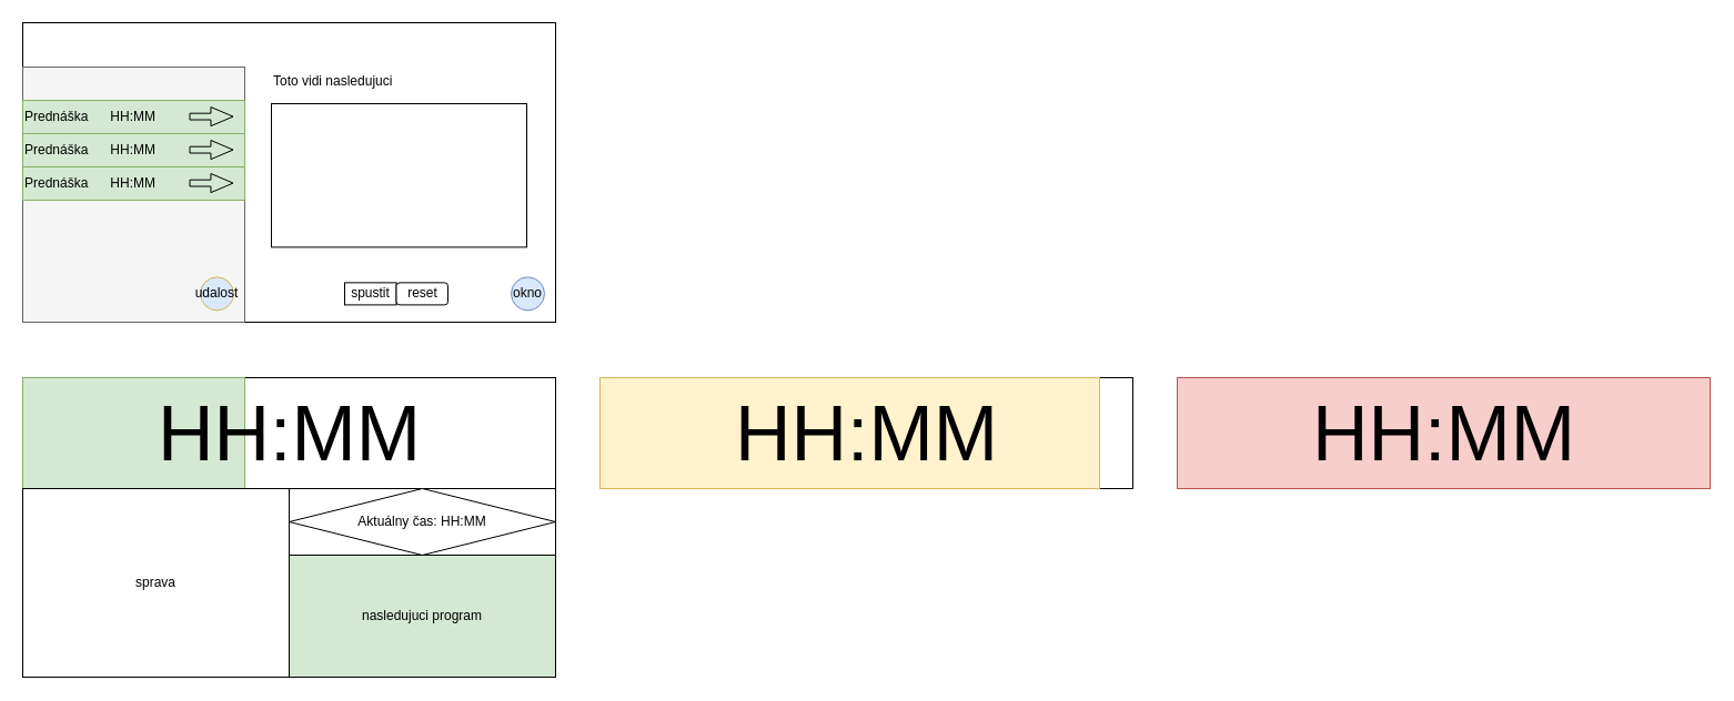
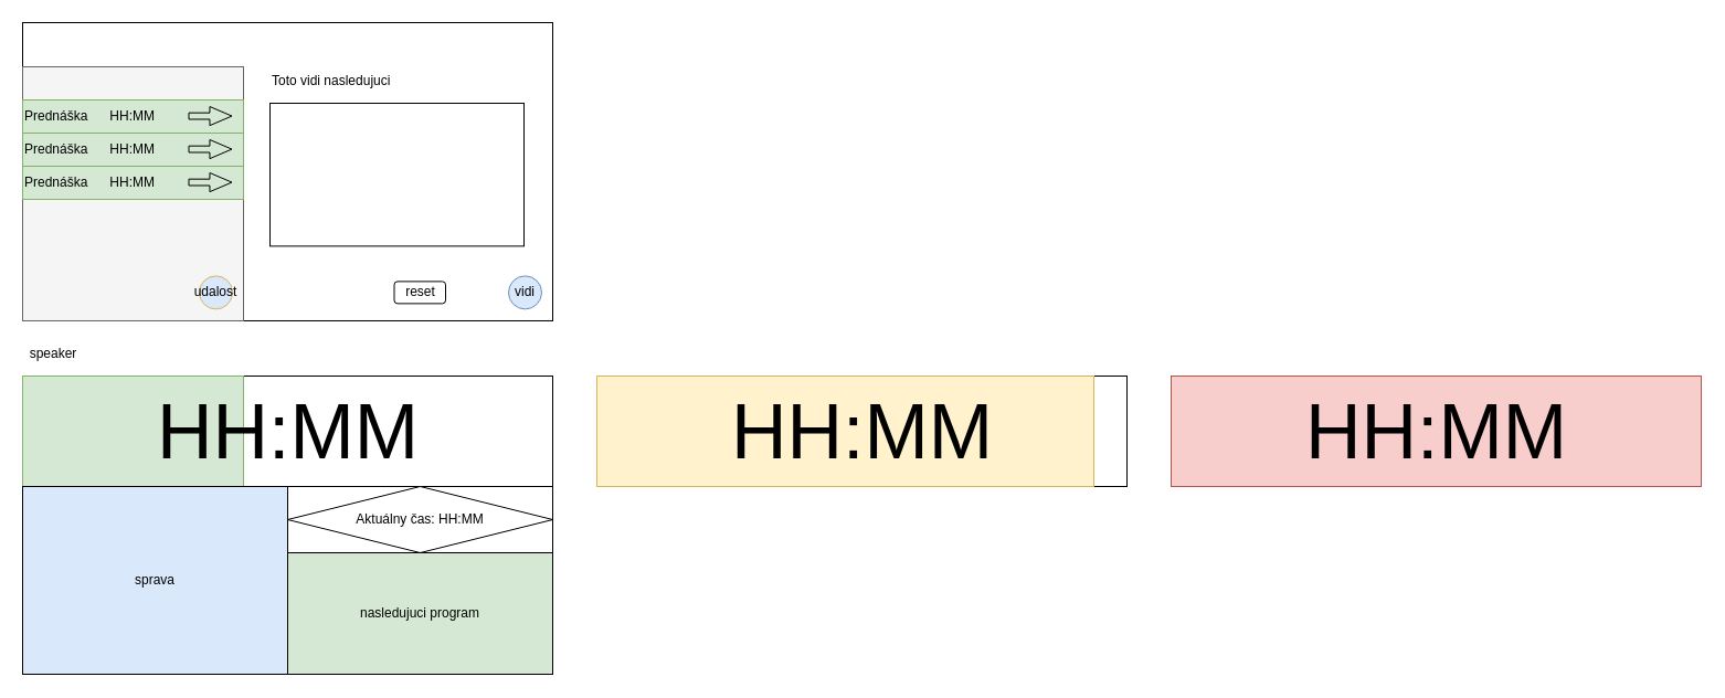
- <mxCell id="21" value="spustit" style="rounded=0;whiteSpace=wrap;html=1;align=center;" vertex="1" parent="20"><mxGeometry width="46.5" height="20" as="geometry" /></mxCell>
- <mxCell id="8" value="okno" style="ellipse;whiteSpace=wrap;html=1;aspect=fixed;align=center;fillColor=#dae8fc;strokeColor=#6c8ebf;" vertex="1" parent="1"><mxGeometry x="460" y="249.38" width="30" height="30" as="geometry" /></mxCell>
+ <mxCell id="8" value="vidi" style="ellipse;whiteSpace=wrap;html=1;aspect=fixed;align=center;fillColor=#dae8fc;strokeColor=#6c8ebf;" vertex="1" parent="1"><mxGeometry x="460" y="249.38" width="30" height="30" as="geometry" /></mxCell>
+ <mxCell id="9" value="speaker" style="text;html=1;strokeColor=none;fillColor=none;align=center;verticalAlign=middle;whiteSpace=wrap;rounded=0;" vertex="1" parent="1"><mxGeometry x="28" y="310" width="40" height="20" as="geometry" /></mxCell>
- <mxCell id="35" value="sprava" style="rounded=0;whiteSpace=wrap;html=1;fontSize=12;align=center;" vertex="1" parent="1"><mxGeometry x="20" y="440" width="240" height="170" as="geometry" /></mxCell>
+ <mxCell id="35" value="sprava" style="rounded=0;whiteSpace=wrap;html=1;fontSize=12;align=center;fillColor=#dae8fc;" vertex="1" parent="1"><mxGeometry x="20" y="440" width="240" height="170" as="geometry" /></mxCell>
